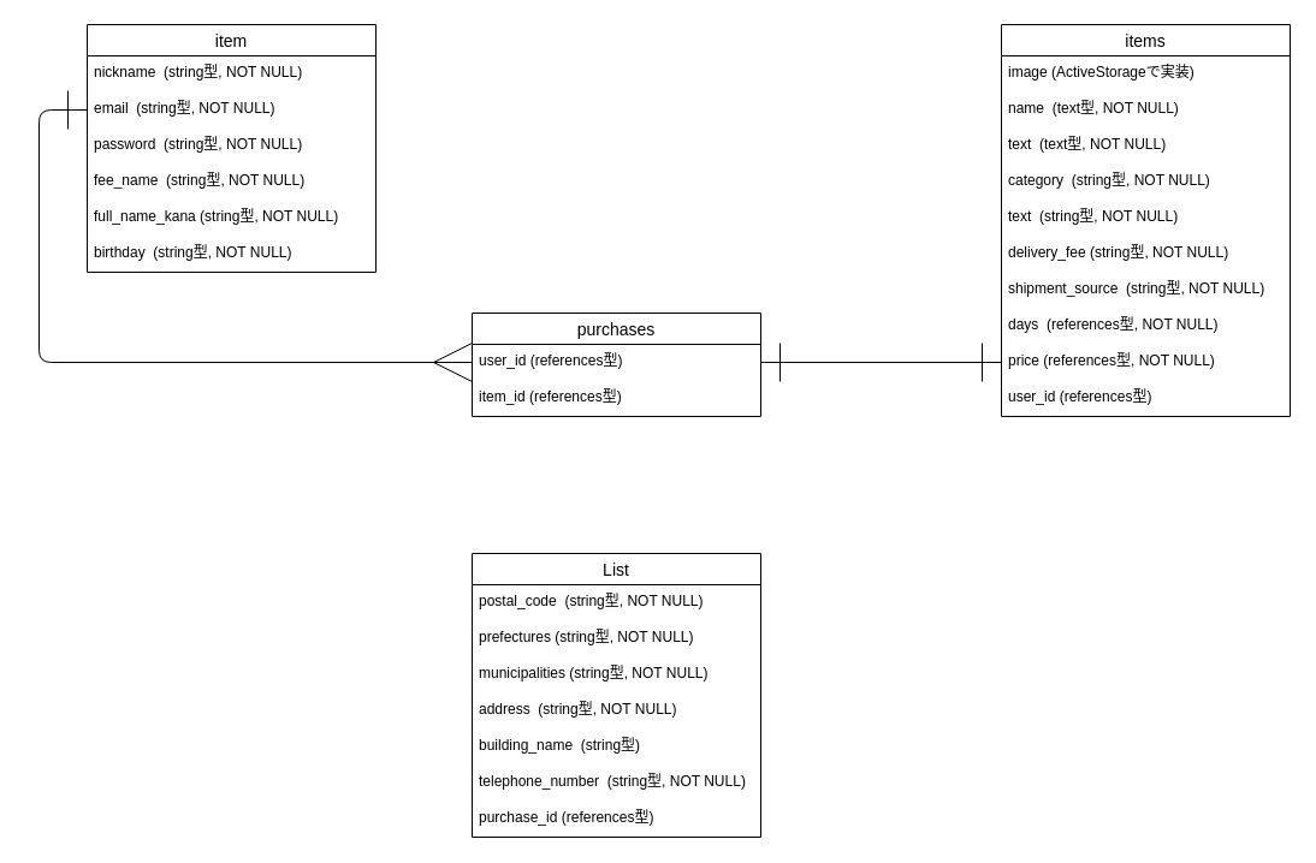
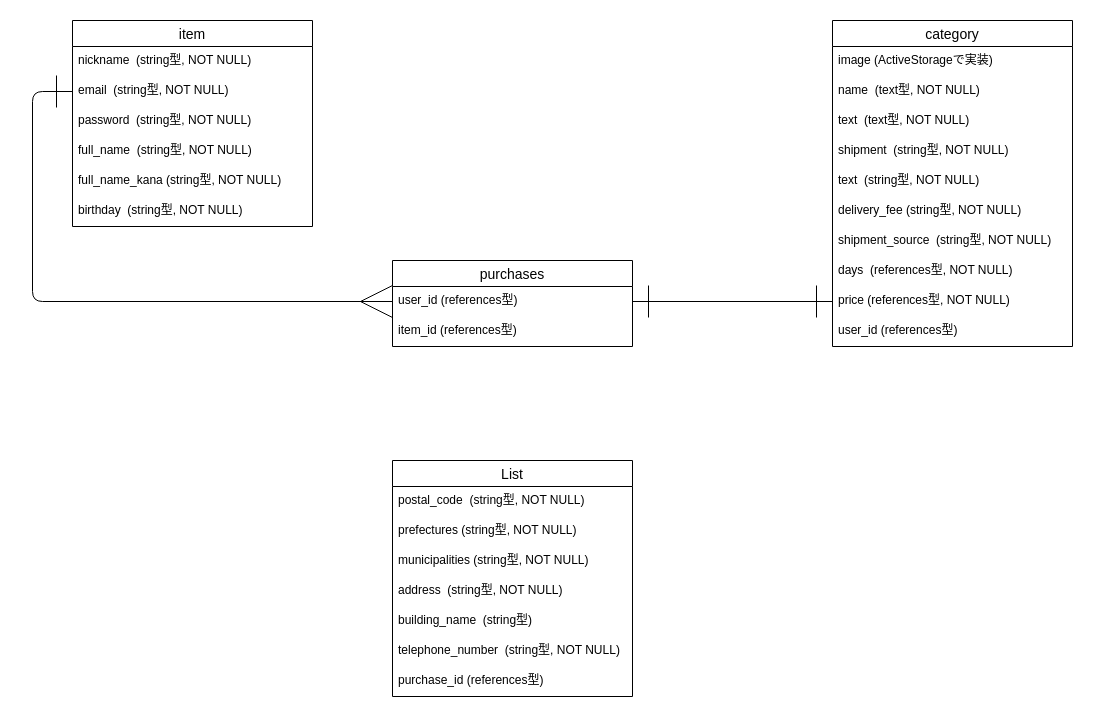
- <mxCell id="9" value="items" style="swimlane;fontStyle=0;childLayout=stackLayout;horizontal=1;startSize=26;horizontalStack=0;resizeParent=1;resizeParentMax=0;resizeLast=0;collapsible=1;marginBottom=0;align=center;fontSize=14;" parent="1" vertex="1"><mxGeometry x="780" y="20" width="240" height="326" as="geometry" /></mxCell>
+ <mxCell id="9" value="category" style="swimlane;fontStyle=0;childLayout=stackLayout;horizontal=1;startSize=26;horizontalStack=0;resizeParent=1;resizeParentMax=0;resizeLast=0;collapsible=1;marginBottom=0;align=center;fontSize=14;" parent="1" vertex="1"><mxGeometry x="780" y="20" width="240" height="326" as="geometry" /></mxCell>
- <mxCell id="6" value="fee_name  (string型, NOT NULL)" style="text;strokeColor=none;fillColor=none;spacingLeft=4;spacingRight=4;overflow=hidden;rotatable=0;points=[[0,0.5],[1,0.5]];portConstraint=eastwest;fontSize=12;" parent="2" vertex="1"><mxGeometry y="116" width="240" height="30" as="geometry" /></mxCell>
+ <mxCell id="6" value="full_name  (string型, NOT NULL)" style="text;strokeColor=none;fillColor=none;spacingLeft=4;spacingRight=4;overflow=hidden;rotatable=0;points=[[0,0.5],[1,0.5]];portConstraint=eastwest;fontSize=12;" parent="2" vertex="1"><mxGeometry y="116" width="240" height="30" as="geometry" /></mxCell>
- <mxCell id="13" value="category  (string型, NOT NULL)" style="text;strokeColor=none;fillColor=none;spacingLeft=4;spacingRight=4;overflow=hidden;rotatable=0;points=[[0,0.5],[1,0.5]];portConstraint=eastwest;fontSize=12;" parent="9" vertex="1"><mxGeometry y="116" width="240" height="30" as="geometry" /></mxCell>
+ <mxCell id="13" value="shipment  (string型, NOT NULL)" style="text;strokeColor=none;fillColor=none;spacingLeft=4;spacingRight=4;overflow=hidden;rotatable=0;points=[[0,0.5],[1,0.5]];portConstraint=eastwest;fontSize=12;" parent="9" vertex="1"><mxGeometry y="116" width="240" height="30" as="geometry" /></mxCell>
